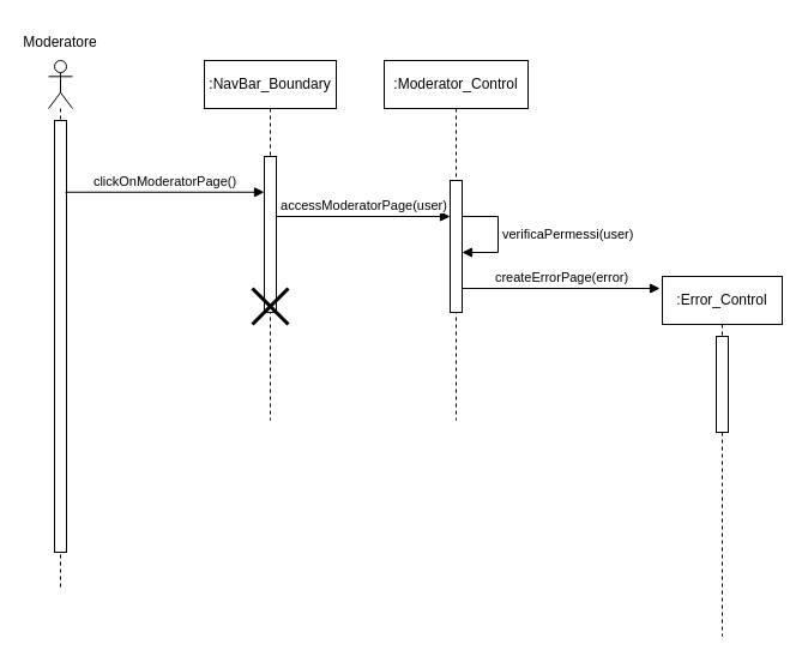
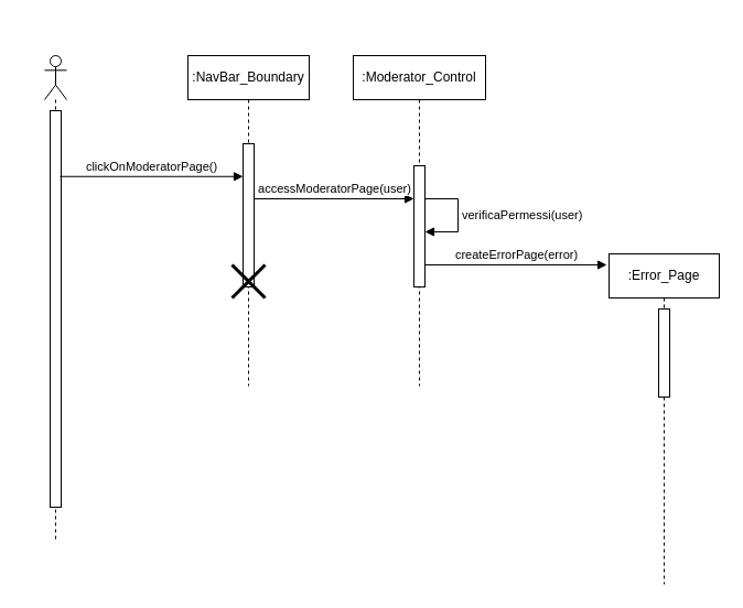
- <mxCell id="4" value="Moderatore" style="text;html=1;align=center;verticalAlign=middle;whiteSpace=wrap;rounded=0;" vertex="1" parent="1"><mxGeometry x="20" y="20" width="60" height="30" as="geometry" /></mxCell>
- <mxCell id="14" value=":Error_Control" style="shape=umlLifeline;perimeter=lifelinePerimeter;whiteSpace=wrap;html=1;container=1;dropTarget=0;collapsible=0;recursiveResize=0;outlineConnect=0;portConstraint=eastwest;newEdgeStyle={&quot;curved&quot;:0,&quot;rounded&quot;:0};" vertex="1" parent="1"><mxGeometry x="552" y="230" width="100" height="300" as="geometry" /></mxCell>
+ <mxCell id="14" value=":Error_Page" style="shape=umlLifeline;perimeter=lifelinePerimeter;whiteSpace=wrap;html=1;container=1;dropTarget=0;collapsible=0;recursiveResize=0;outlineConnect=0;portConstraint=eastwest;newEdgeStyle={&quot;curved&quot;:0,&quot;rounded&quot;:0};" vertex="1" parent="1"><mxGeometry x="552" y="230" width="100" height="300" as="geometry" /></mxCell>
